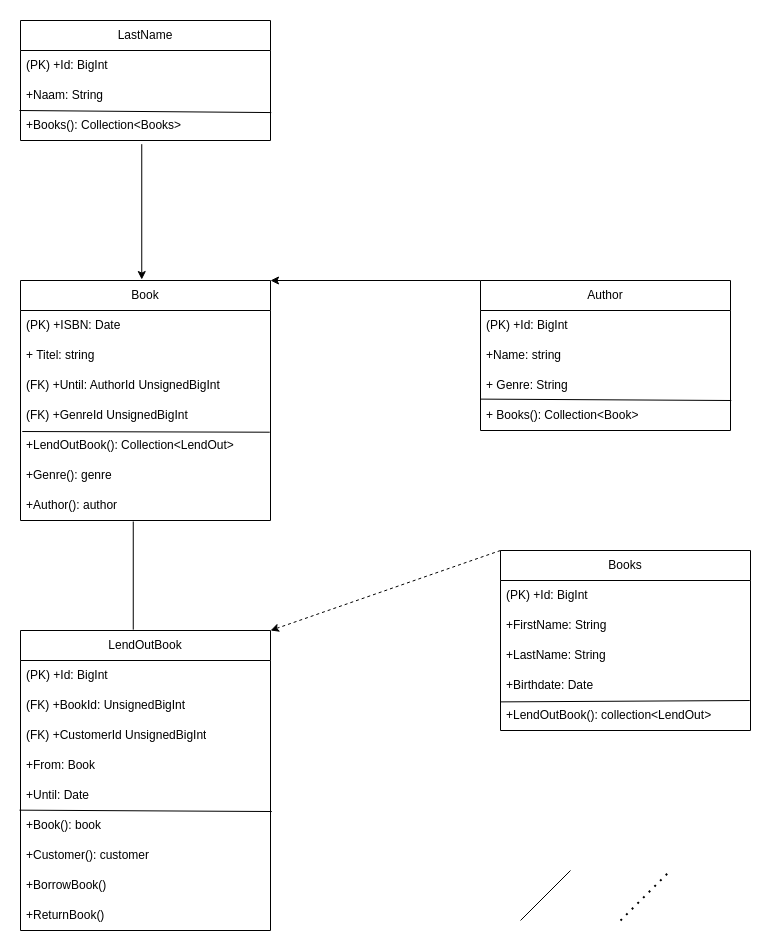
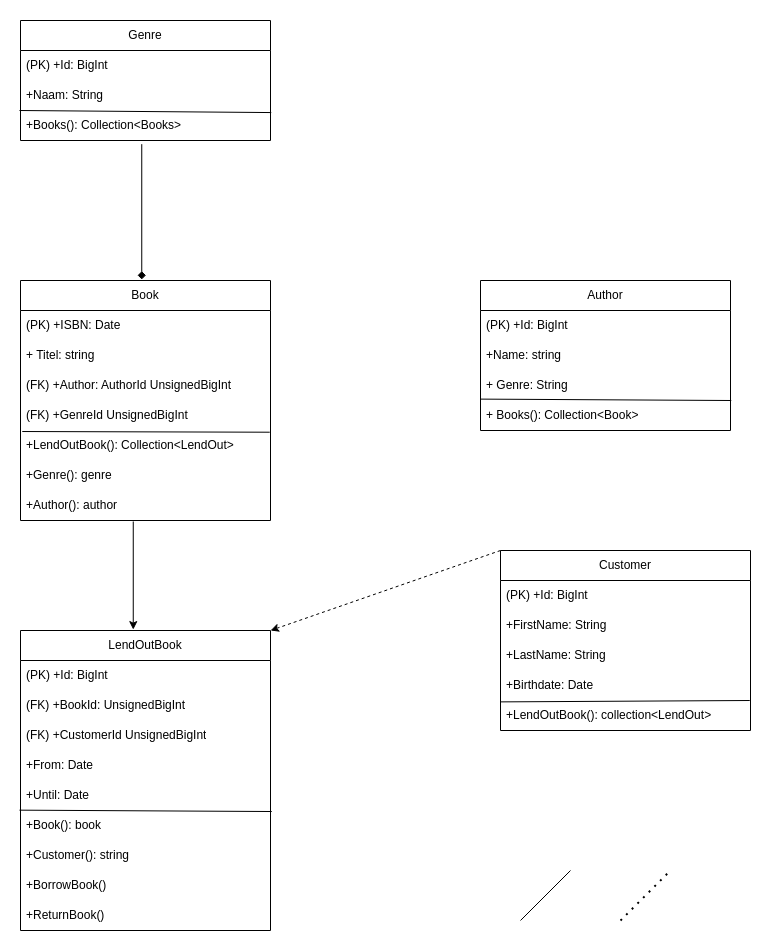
- <mxCell id="37" value="LastName" style="swimlane;fontStyle=0;childLayout=stackLayout;horizontal=1;startSize=30;horizontalStack=0;resizeParent=1;resizeParentMax=0;resizeLast=0;collapsible=1;marginBottom=0;whiteSpace=wrap;html=1;" vertex="1" parent="1"><mxGeometry x="20" y="20" width="250" height="120" as="geometry" /></mxCell>
+ <mxCell id="37" value="Genre" style="swimlane;fontStyle=0;childLayout=stackLayout;horizontal=1;startSize=30;horizontalStack=0;resizeParent=1;resizeParentMax=0;resizeLast=0;collapsible=1;marginBottom=0;whiteSpace=wrap;html=1;" vertex="1" parent="1"><mxGeometry x="20" y="20" width="250" height="120" as="geometry" /></mxCell>
- <mxCell id="43" value="" style="endArrow=classic;html=1;rounded=0;exitX=0.485;exitY=1.122;exitDx=0;exitDy=0;exitPerimeter=0;entryX=0.485;entryY=-0.004;entryDx=0;entryDy=0;entryPerimeter=0;" edge="1" parent="1" source="40" target="2"><mxGeometry width="50" height="50" relative="1" as="geometry"><mxPoint x="150" y="230" as="sourcePoint" /><mxPoint x="200" y="180" as="targetPoint" /></mxGeometry></mxCell>
+ <mxCell id="43" value="" style="endArrow=diamond;html=1;rounded=0;exitX=0.485;exitY=1.122;exitDx=0;exitDy=0;exitPerimeter=0;entryX=0.485;entryY=-0.004;entryDx=0;entryDy=0;entryPerimeter=0;" edge="1" parent="1" source="40" target="2"><mxGeometry width="50" height="50" relative="1" as="geometry"><mxPoint x="150" y="230" as="sourcePoint" /><mxPoint x="200" y="180" as="targetPoint" /></mxGeometry></mxCell>
- <mxCell id="42" value="" style="endArrow=classic;html=1;rounded=0;exitX=0;exitY=0;exitDx=0;exitDy=0;entryX=1;entryY=0;entryDx=0;entryDy=0;" edge="1" parent="1" source="29" target="2"><mxGeometry width="50" height="50" relative="1" as="geometry"><mxPoint x="476" y="564" as="sourcePoint" /><mxPoint x="250" y="300" as="targetPoint" /></mxGeometry></mxCell>
- <mxCell id="5" value="(FK) +Until: AuthorId UnsignedBigInt" style="text;strokeColor=none;fillColor=none;align=left;verticalAlign=middle;spacingLeft=4;spacingRight=4;overflow=hidden;points=[[0,0.5],[1,0.5]];portConstraint=eastwest;rotatable=0;whiteSpace=wrap;html=1;" parent="2" vertex="1"><mxGeometry y="90" width="250" height="30" as="geometry" /></mxCell>
+ <mxCell id="5" value="(FK) +Author: AuthorId UnsignedBigInt" style="text;strokeColor=none;fillColor=none;align=left;verticalAlign=middle;spacingLeft=4;spacingRight=4;overflow=hidden;points=[[0,0.5],[1,0.5]];portConstraint=eastwest;rotatable=0;whiteSpace=wrap;html=1;" parent="2" vertex="1"><mxGeometry y="90" width="250" height="30" as="geometry" /></mxCell>
- <mxCell id="11" value="Books" style="swimlane;fontStyle=0;childLayout=stackLayout;horizontal=1;startSize=30;horizontalStack=0;resizeParent=1;resizeParentMax=0;resizeLast=0;collapsible=1;marginBottom=0;whiteSpace=wrap;html=1;" parent="1" vertex="1"><mxGeometry x="500" y="550" width="250" height="180" as="geometry" /></mxCell>
+ <mxCell id="11" value="Customer" style="swimlane;fontStyle=0;childLayout=stackLayout;horizontal=1;startSize=30;horizontalStack=0;resizeParent=1;resizeParentMax=0;resizeLast=0;collapsible=1;marginBottom=0;whiteSpace=wrap;html=1;" parent="1" vertex="1"><mxGeometry x="500" y="550" width="250" height="180" as="geometry" /></mxCell>
- <mxCell id="44" value="" style="endArrow=none;html=1;rounded=0;exitX=0.451;exitY=1.033;exitDx=0;exitDy=0;exitPerimeter=0;entryX=0.451;entryY=-0.003;entryDx=0;entryDy=0;entryPerimeter=0;" edge="1" parent="1" source="9" target="18"><mxGeometry width="50" height="50" relative="1" as="geometry"><mxPoint x="140" y="600" as="sourcePoint" /><mxPoint x="190" y="550" as="targetPoint" /></mxGeometry></mxCell>
+ <mxCell id="44" value="" style="endArrow=classic;html=1;rounded=0;exitX=0.451;exitY=1.033;exitDx=0;exitDy=0;exitPerimeter=0;entryX=0.451;entryY=-0.003;entryDx=0;entryDy=0;entryPerimeter=0;" edge="1" parent="1" source="9" target="18"><mxGeometry width="50" height="50" relative="1" as="geometry"><mxPoint x="140" y="600" as="sourcePoint" /><mxPoint x="190" y="550" as="targetPoint" /></mxGeometry></mxCell>
- <mxCell id="22" value="+From: Book" style="text;strokeColor=none;fillColor=none;align=left;verticalAlign=middle;spacingLeft=4;spacingRight=4;overflow=hidden;points=[[0,0.5],[1,0.5]];portConstraint=eastwest;rotatable=0;whiteSpace=wrap;html=1;" vertex="1" parent="18"><mxGeometry y="120" width="250" height="30" as="geometry" /></mxCell>
+ <mxCell id="22" value="+From: Date" style="text;strokeColor=none;fillColor=none;align=left;verticalAlign=middle;spacingLeft=4;spacingRight=4;overflow=hidden;points=[[0,0.5],[1,0.5]];portConstraint=eastwest;rotatable=0;whiteSpace=wrap;html=1;" vertex="1" parent="18"><mxGeometry y="120" width="250" height="30" as="geometry" /></mxCell>
- <mxCell id="26" value="+Customer(): customer" style="text;strokeColor=none;fillColor=none;align=left;verticalAlign=middle;spacingLeft=4;spacingRight=4;overflow=hidden;points=[[0,0.5],[1,0.5]];portConstraint=eastwest;rotatable=0;whiteSpace=wrap;html=1;" vertex="1" parent="18"><mxGeometry y="210" width="250" height="30" as="geometry" /></mxCell>
+ <mxCell id="26" value="+Customer(): string" style="text;strokeColor=none;fillColor=none;align=left;verticalAlign=middle;spacingLeft=4;spacingRight=4;overflow=hidden;points=[[0,0.5],[1,0.5]];portConstraint=eastwest;rotatable=0;whiteSpace=wrap;html=1;" vertex="1" parent="18"><mxGeometry y="210" width="250" height="30" as="geometry" /></mxCell>
